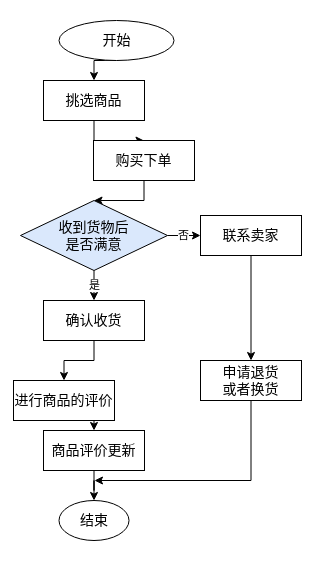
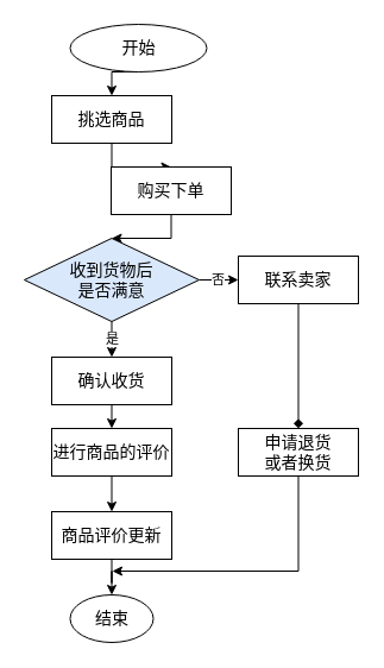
- <mxCell id="18" style="edgeStyle=orthogonalEdgeStyle;rounded=0;orthogonalLoop=1;jettySize=auto;html=1;exitX=0.5;exitY=1;exitDx=0;exitDy=0;entryX=0.5;entryY=0;entryDx=0;entryDy=0;" edge="1" parent="1" source="19" target="21"><mxGeometry relative="1" as="geometry" /></mxCell>
+ <mxCell id="18" style="edgeStyle=orthogonalEdgeStyle;rounded=0;orthogonalLoop=1;jettySize=auto;html=1;exitX=0.5;exitY=1;exitDx=0;exitDy=0;entryX=0.5;entryY=0;entryDx=0;entryDy=0;endArrow=diamond;" edge="1" parent="1" source="19" target="21"><mxGeometry relative="1" as="geometry" /></mxCell>
- <mxCell id="11" value="&lt;font style=&quot;font-size: 14px&quot;&gt;进行商品的评价&lt;/font&gt;" style="rounded=0;whiteSpace=wrap;html=1;" vertex="1" parent="1"><mxGeometry x="13" y="380" width="101" height="40" as="geometry" /></mxCell>
+ <mxCell id="11" value="&lt;font style=&quot;font-size: 14px&quot;&gt;进行商品的评价&lt;/font&gt;" style="rounded=0;whiteSpace=wrap;html=1;" vertex="1" parent="1"><mxGeometry x="43" y="360" width="101" height="40" as="geometry" /></mxCell>
